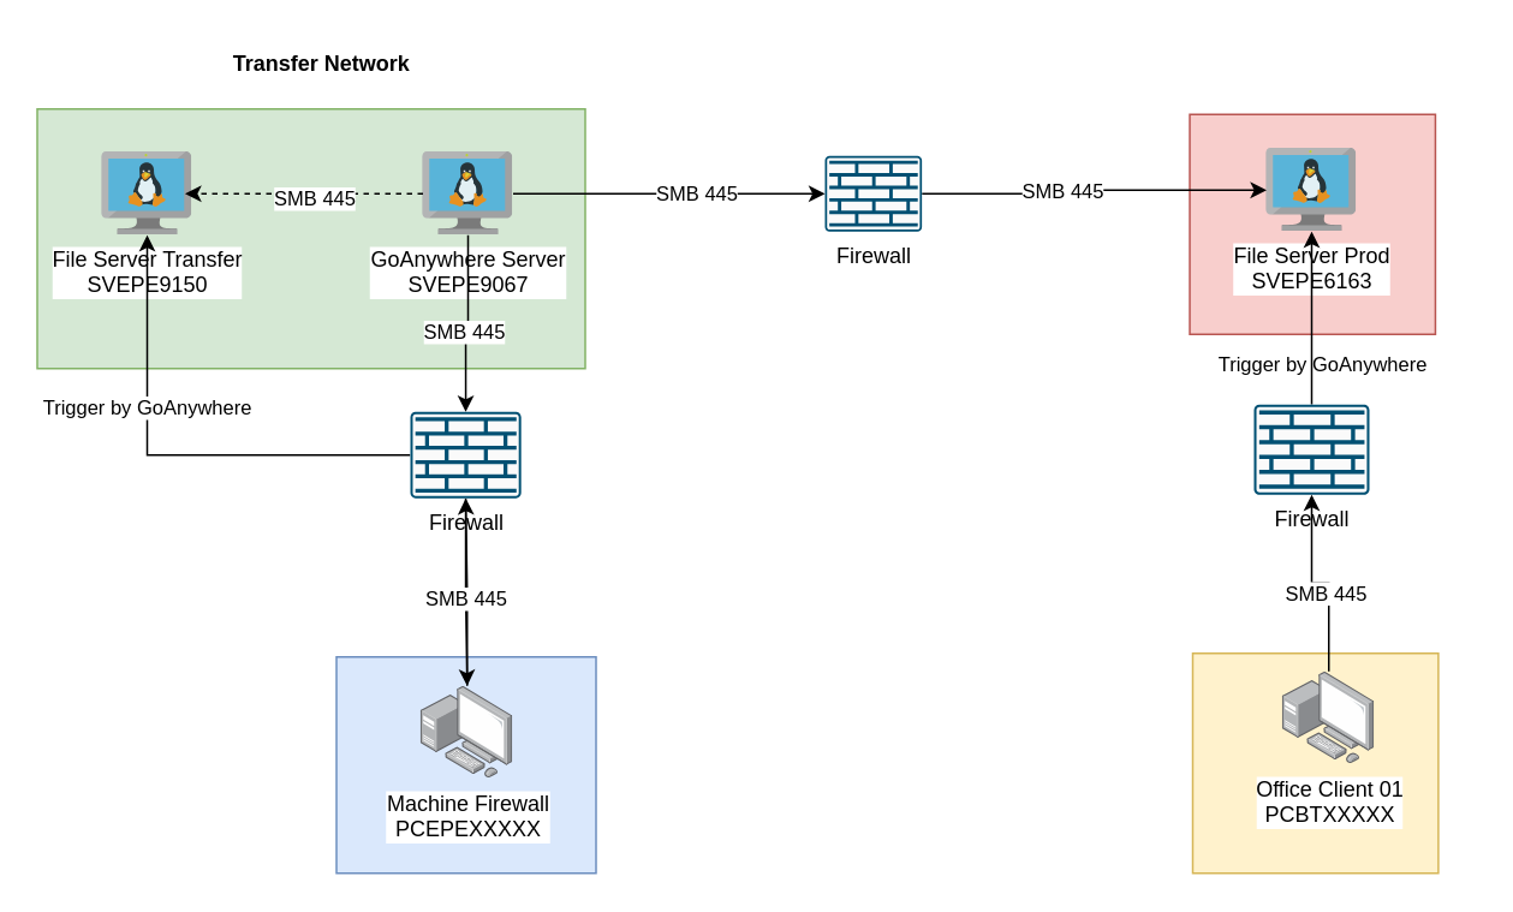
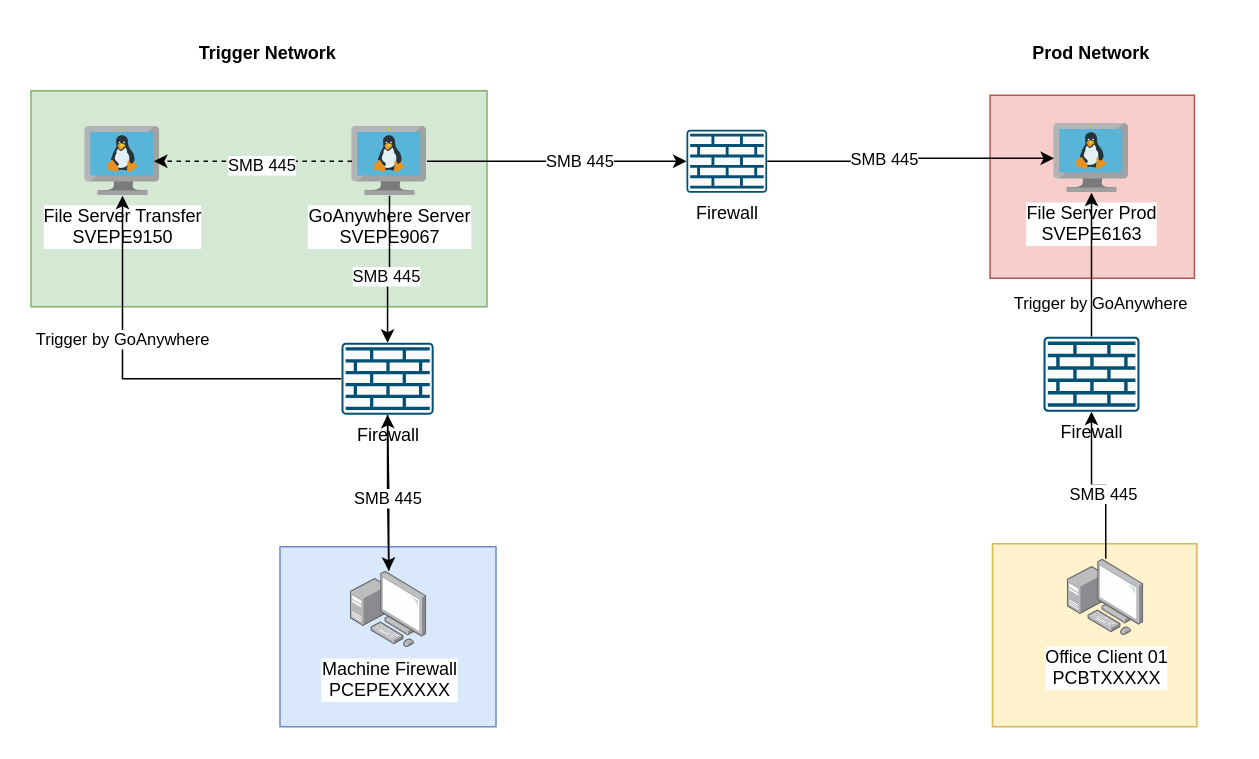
- <mxCell id="6" value="&lt;div&gt;&lt;b&gt;Transfer Network&lt;/b&gt;&lt;/div&gt;" style="text;html=1;align=center;verticalAlign=middle;whiteSpace=wrap;rounded=0;" parent="1" vertex="1"><mxGeometry x="88" y="20" width="180" height="30" as="geometry" /></mxCell>
+ <mxCell id="6" value="&lt;div&gt;&lt;b&gt;Trigger Network&lt;/b&gt;&lt;/div&gt;" style="text;html=1;align=center;verticalAlign=middle;whiteSpace=wrap;rounded=0;" parent="1" vertex="1"><mxGeometry x="88" y="20" width="180" height="30" as="geometry" /></mxCell>
+ <mxCell id="32" value="&lt;div&gt;&lt;b&gt;Prod Network&lt;/b&gt;&lt;/div&gt;" style="text;html=1;align=center;verticalAlign=middle;whiteSpace=wrap;rounded=0;" vertex="1" parent="1"><mxGeometry x="636.5" y="20" width="180" height="30" as="geometry" /></mxCell>
